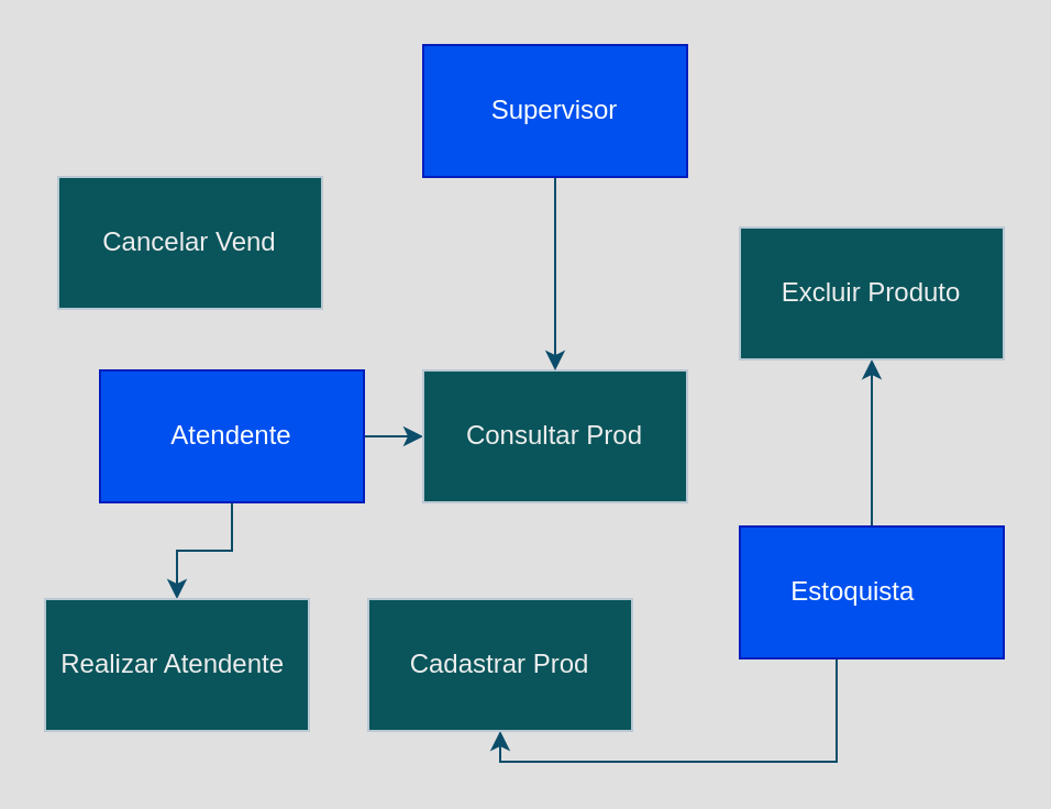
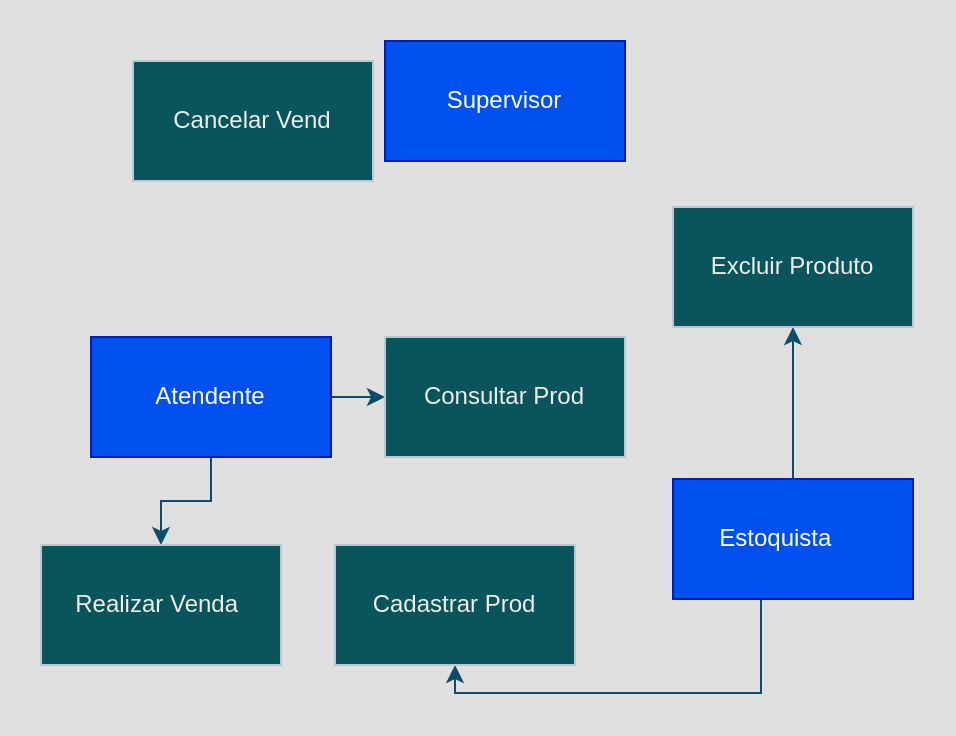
- <mxCell id="14" value="Cancelar Vend" style="rounded=0;whiteSpace=wrap;html=1;labelBackgroundColor=none;fillColor=#09555B;strokeColor=#BAC8D3;fontColor=#EEEEEE;" vertex="1" parent="1"><mxGeometry x="26" y="80" width="120" height="60" as="geometry" /></mxCell>
+ <mxCell id="14" value="Cancelar Vend" style="rounded=0;whiteSpace=wrap;html=1;labelBackgroundColor=none;fillColor=#09555B;strokeColor=#BAC8D3;fontColor=#EEEEEE;" vertex="1" parent="1"><mxGeometry x="66" y="30" width="120" height="60" as="geometry" /></mxCell>
- <mxCell id="12" value="" style="edgeStyle=orthogonalEdgeStyle;rounded=0;orthogonalLoop=1;jettySize=auto;html=1;strokeColor=#0B4D6A;" edge="1" parent="1" source="13" target="9"><mxGeometry relative="1" as="geometry" /></mxCell>
- <mxCell id="5" value="Realizar Atendente&amp;nbsp;" style="rounded=0;whiteSpace=wrap;html=1;labelBackgroundColor=none;fillColor=#09555B;strokeColor=#BAC8D3;fontColor=#EEEEEE;" vertex="1" parent="1"><mxGeometry x="20" y="272" width="120" height="60" as="geometry" /></mxCell>
+ <mxCell id="5" value="Realizar Venda&amp;nbsp;" style="rounded=0;whiteSpace=wrap;html=1;labelBackgroundColor=none;fillColor=#09555B;strokeColor=#BAC8D3;fontColor=#EEEEEE;" vertex="1" parent="1"><mxGeometry x="20" y="272" width="120" height="60" as="geometry" /></mxCell>
